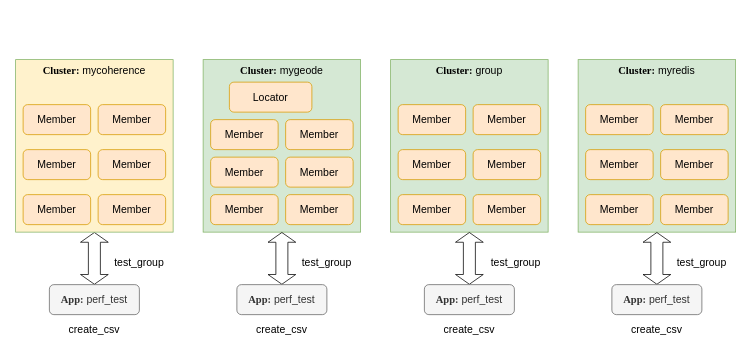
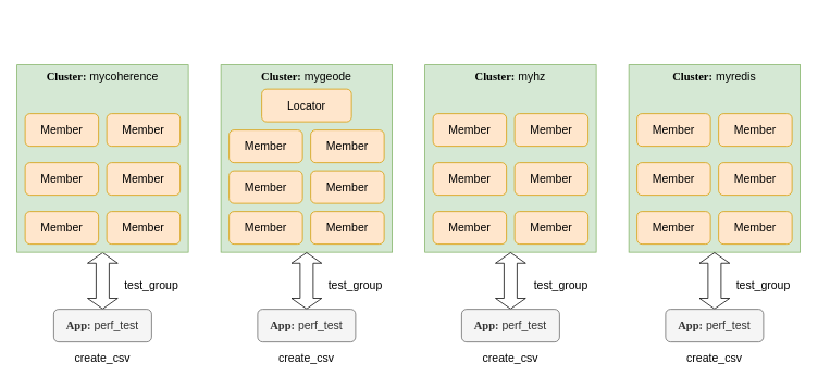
- <mxCell id="23" value="&lt;font face=&quot;Comic Sans MS&quot; style=&quot;font-size: 14px;&quot;&gt;&lt;b style=&quot;font-size: 14px;&quot;&gt;Cluster:&lt;/b&gt;&lt;/font&gt;&amp;nbsp;group" style="rounded=0;whiteSpace=wrap;html=1;align=center;verticalAlign=top;fillColor=#d5e8d4;strokeColor=#82b366;fontSize=14;" vertex="1" parent="22"><mxGeometry width="210" height="230" as="geometry" /></mxCell>
+ <mxCell id="23" value="&lt;font face=&quot;Comic Sans MS&quot; style=&quot;font-size: 14px;&quot;&gt;&lt;b style=&quot;font-size: 14px;&quot;&gt;Cluster:&lt;/b&gt;&lt;/font&gt;&amp;nbsp;myhz" style="rounded=0;whiteSpace=wrap;html=1;align=center;verticalAlign=top;fillColor=#d5e8d4;strokeColor=#82b366;fontSize=14;" vertex="1" parent="22"><mxGeometry width="210" height="230" as="geometry" /></mxCell>
- <mxCell id="15" value="Locator" style="rounded=1;whiteSpace=wrap;html=1;fontFamily=Helvetica;fillColor=#ffe6cc;strokeColor=#d79b00;fontSize=14;" vertex="1" parent="13"><mxGeometry x="35" y="30" width="110" height="40" as="geometry" /></mxCell>
+ <mxCell id="15" value="Locator" style="rounded=1;whiteSpace=wrap;html=1;fontFamily=Helvetica;fillColor=#ffe6cc;strokeColor=#d79b00;fontSize=14;" vertex="1" parent="13"><mxGeometry x="50" y="30" width="110" height="40" as="geometry" /></mxCell>
- <mxCell id="6" value="&lt;font face=&quot;Comic Sans MS&quot; style=&quot;font-size: 14px;&quot;&gt;&lt;b style=&quot;font-size: 14px;&quot;&gt;Cluster:&lt;/b&gt;&lt;/font&gt;&amp;nbsp;mycoherence" style="rounded=0;whiteSpace=wrap;html=1;align=center;verticalAlign=top;fillColor=#fff2cc;strokeColor=#82b366;fontSize=14;" parent="5" vertex="1"><mxGeometry width="210" height="230" as="geometry" /></mxCell>
+ <mxCell id="6" value="&lt;font face=&quot;Comic Sans MS&quot; style=&quot;font-size: 14px;&quot;&gt;&lt;b style=&quot;font-size: 14px;&quot;&gt;Cluster:&lt;/b&gt;&lt;/font&gt;&amp;nbsp;mycoherence" style="rounded=0;whiteSpace=wrap;html=1;align=center;verticalAlign=top;fillColor=#d5e8d4;strokeColor=#82b366;fontSize=14;" parent="5" vertex="1"><mxGeometry width="210" height="230" as="geometry" /></mxCell>
